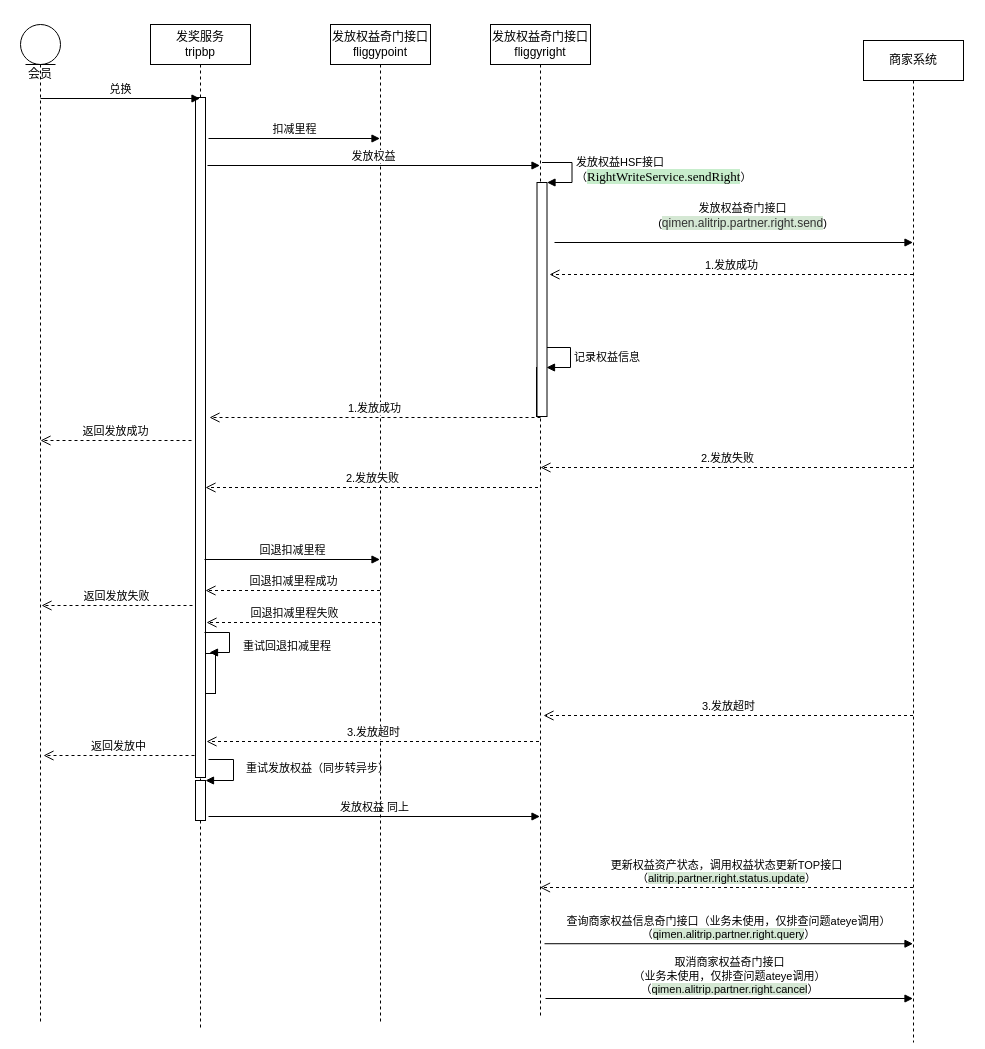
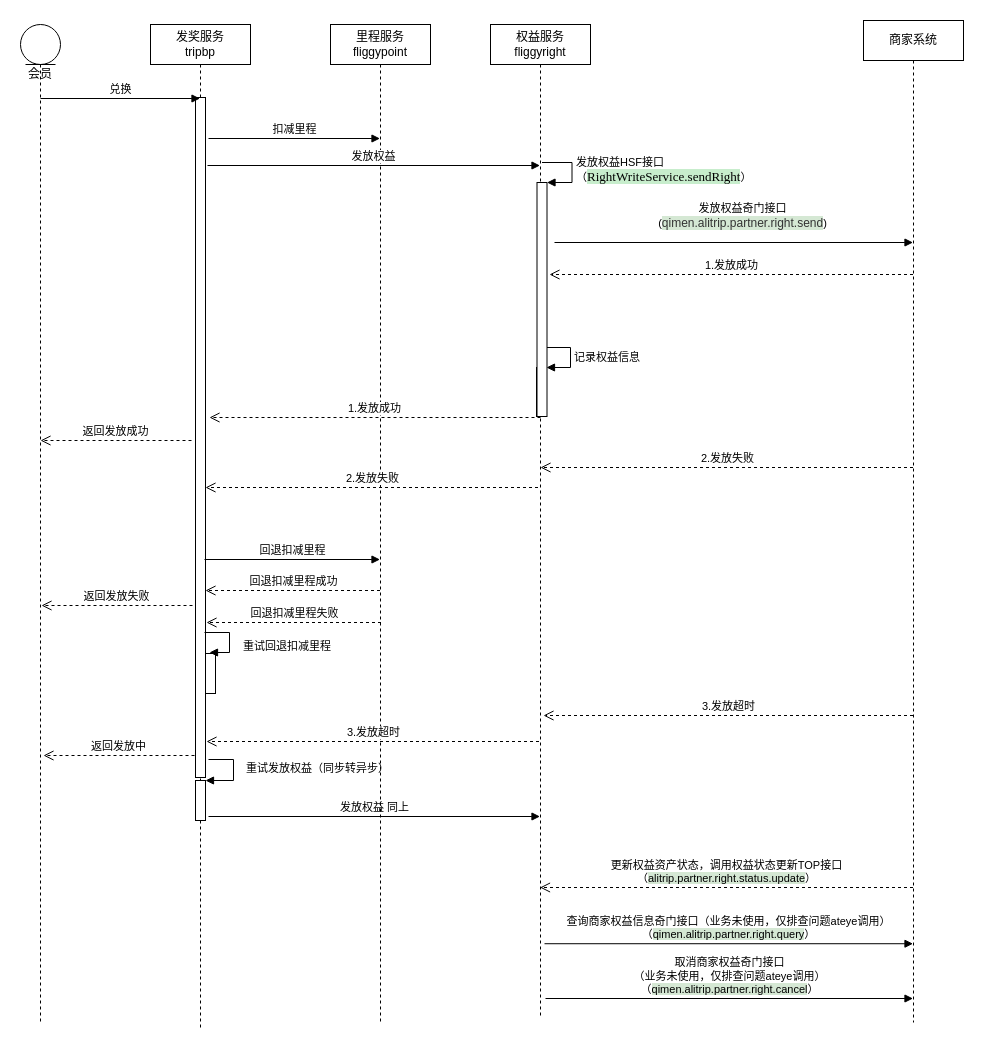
- <mxCell id="14" value="发放权益奇门接口 fliggypoint" style="shape=umlLifeline;perimeter=lifelinePerimeter;whiteSpace=wrap;html=1;container=1;collapsible=0;recursiveResize=0;outlineConnect=0;" vertex="1" parent="1"><mxGeometry x="330" y="24" width="100" height="998" as="geometry" /></mxCell>
+ <mxCell id="14" value="里程服务 fliggypoint" style="shape=umlLifeline;perimeter=lifelinePerimeter;whiteSpace=wrap;html=1;container=1;collapsible=0;recursiveResize=0;outlineConnect=0;" vertex="1" parent="1"><mxGeometry x="330" y="24" width="100" height="998" as="geometry" /></mxCell>
- <mxCell id="16" value="发放权益奇门接口 fliggyright" style="shape=umlLifeline;perimeter=lifelinePerimeter;whiteSpace=wrap;html=1;container=1;collapsible=0;recursiveResize=0;outlineConnect=0;" vertex="1" parent="1"><mxGeometry x="490" y="24" width="100" height="994" as="geometry" /></mxCell>
+ <mxCell id="16" value="权益服务 fliggyright" style="shape=umlLifeline;perimeter=lifelinePerimeter;whiteSpace=wrap;html=1;container=1;collapsible=0;recursiveResize=0;outlineConnect=0;" vertex="1" parent="1"><mxGeometry x="490" y="24" width="100" height="994" as="geometry" /></mxCell>
- <mxCell id="23" value="商家系统" style="shape=umlLifeline;perimeter=lifelinePerimeter;whiteSpace=wrap;html=1;container=1;collapsible=0;recursiveResize=0;outlineConnect=0;" vertex="1" parent="1"><mxGeometry x="863" y="40" width="100" height="1002" as="geometry" /></mxCell>
+ <mxCell id="23" value="商家系统" style="shape=umlLifeline;perimeter=lifelinePerimeter;whiteSpace=wrap;html=1;container=1;collapsible=0;recursiveResize=0;outlineConnect=0;" vertex="1" parent="1"><mxGeometry x="863" y="20" width="100" height="1002" as="geometry" /></mxCell>
